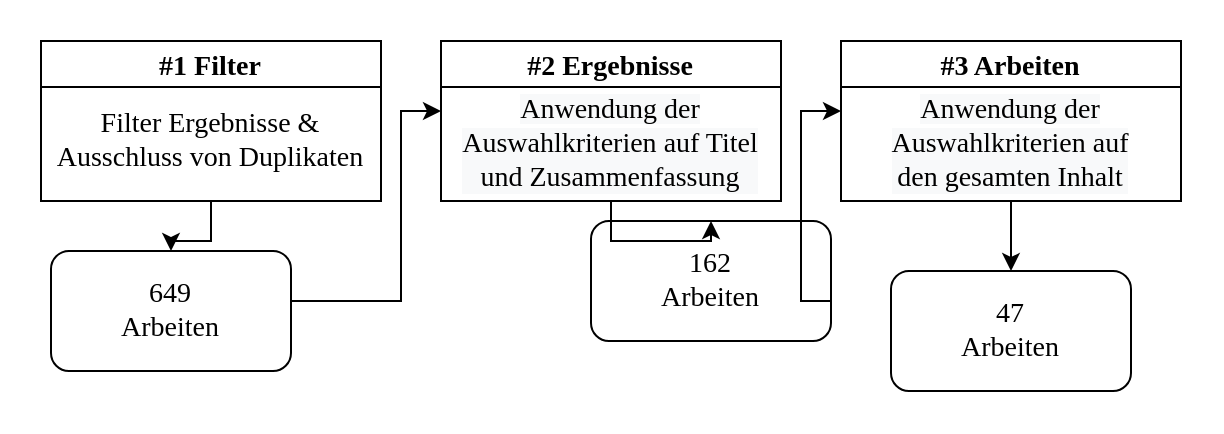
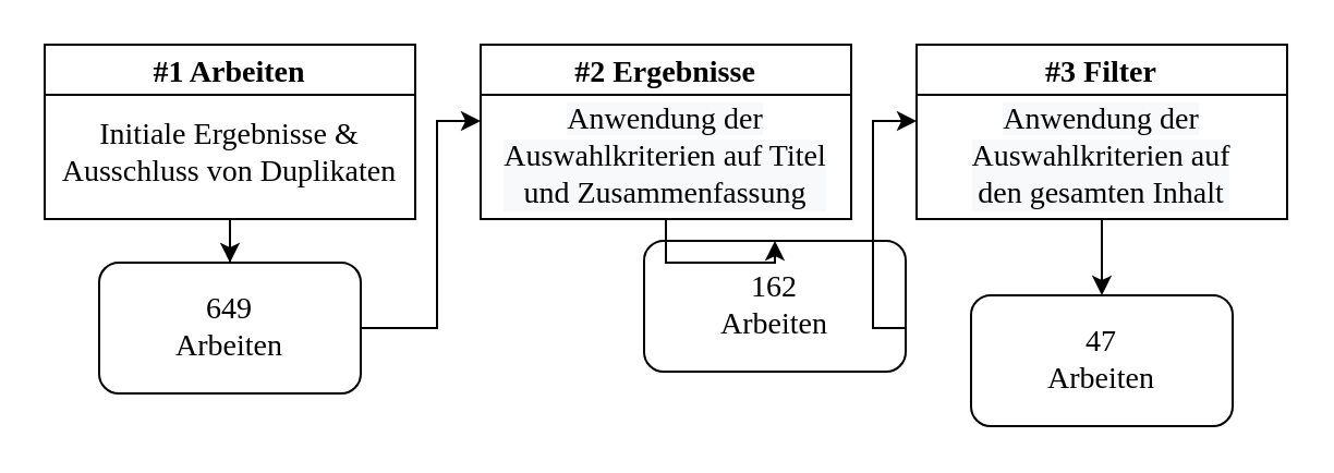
- <mxCell id="4" value="#1 Filter" style="swimlane;fillColor=none;fontSize=14;fontFamily=Times New Roman;" parent="1" vertex="1"><mxGeometry x="20" y="20" width="170" height="80" as="geometry" /></mxCell>
+ <mxCell id="4" value="#1 Arbeiten" style="swimlane;fillColor=none;fontSize=14;fontFamily=Times New Roman;" parent="1" vertex="1"><mxGeometry x="20" y="20" width="170" height="80" as="geometry" /></mxCell>
- <mxCell id="11" value="#3 Arbeiten" style="swimlane;fillColor=none;fontSize=14;fontFamily=Times New Roman;" parent="1" vertex="1"><mxGeometry x="420" y="20" width="170" height="80" as="geometry" /></mxCell>
+ <mxCell id="11" value="#3 Filter" style="swimlane;fillColor=none;fontSize=14;fontFamily=Times New Roman;" parent="1" vertex="1"><mxGeometry x="420" y="20" width="170" height="80" as="geometry" /></mxCell>
- <mxCell id="5" value="&lt;span style=&quot;font-size: 14px;&quot;&gt;Filter Ergebnisse&amp;nbsp;&lt;/span&gt;&lt;span style=&quot;font-size: 14px;&quot;&gt;&amp;amp;&lt;br style=&quot;font-size: 14px;&quot;&gt;Ausschluss von&amp;nbsp;&lt;/span&gt;&lt;span style=&quot;font-size: 14px;&quot;&gt;Duplikaten&lt;/span&gt;" style="text;whiteSpace=wrap;html=1;align=center;verticalAlign=middle;fontSize=14;fontFamily=Times New Roman;" parent="4" vertex="1"><mxGeometry y="20" width="170" height="60" as="geometry" /></mxCell>
+ <mxCell id="5" value="&lt;span style=&quot;font-size: 14px;&quot;&gt;Initiale Ergebnisse&amp;nbsp;&lt;/span&gt;&lt;span style=&quot;font-size: 14px;&quot;&gt;&amp;amp;&lt;br style=&quot;font-size: 14px;&quot;&gt;Ausschluss von&amp;nbsp;&lt;/span&gt;&lt;span style=&quot;font-size: 14px;&quot;&gt;Duplikaten&lt;/span&gt;" style="text;whiteSpace=wrap;html=1;align=center;verticalAlign=middle;fontSize=14;fontFamily=Times New Roman;" parent="4" vertex="1"><mxGeometry y="20" width="170" height="60" as="geometry" /></mxCell>
- <mxCell id="3" value="649&lt;br style=&quot;font-size: 14px;&quot;&gt;Arbeiten" style="rounded=1;whiteSpace=wrap;html=1;fillColor=none;fontSize=14;fontFamily=Times New Roman;" parent="1" vertex="1"><mxGeometry x="25" y="125" width="120" height="60" as="geometry" /></mxCell>
+ <mxCell id="3" value="649&lt;br style=&quot;font-size: 14px;&quot;&gt;Arbeiten" style="rounded=1;whiteSpace=wrap;html=1;fillColor=none;fontSize=14;fontFamily=Times New Roman;" parent="1" vertex="1"><mxGeometry x="45" y="120" width="120" height="60" as="geometry" /></mxCell>
